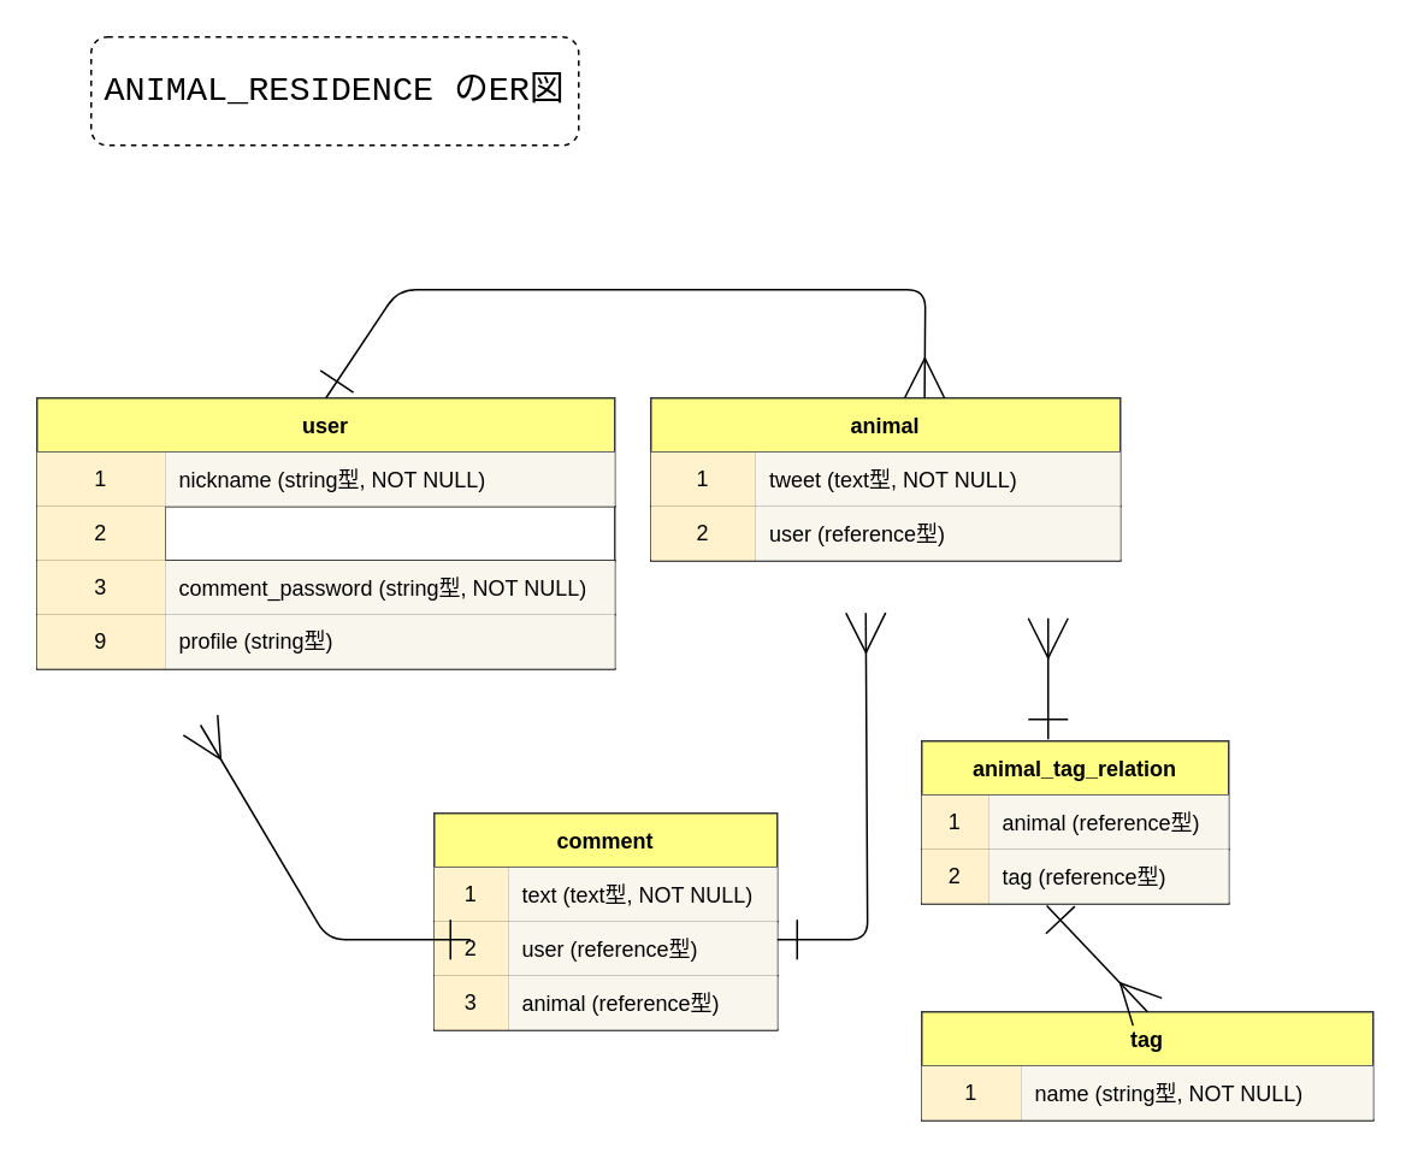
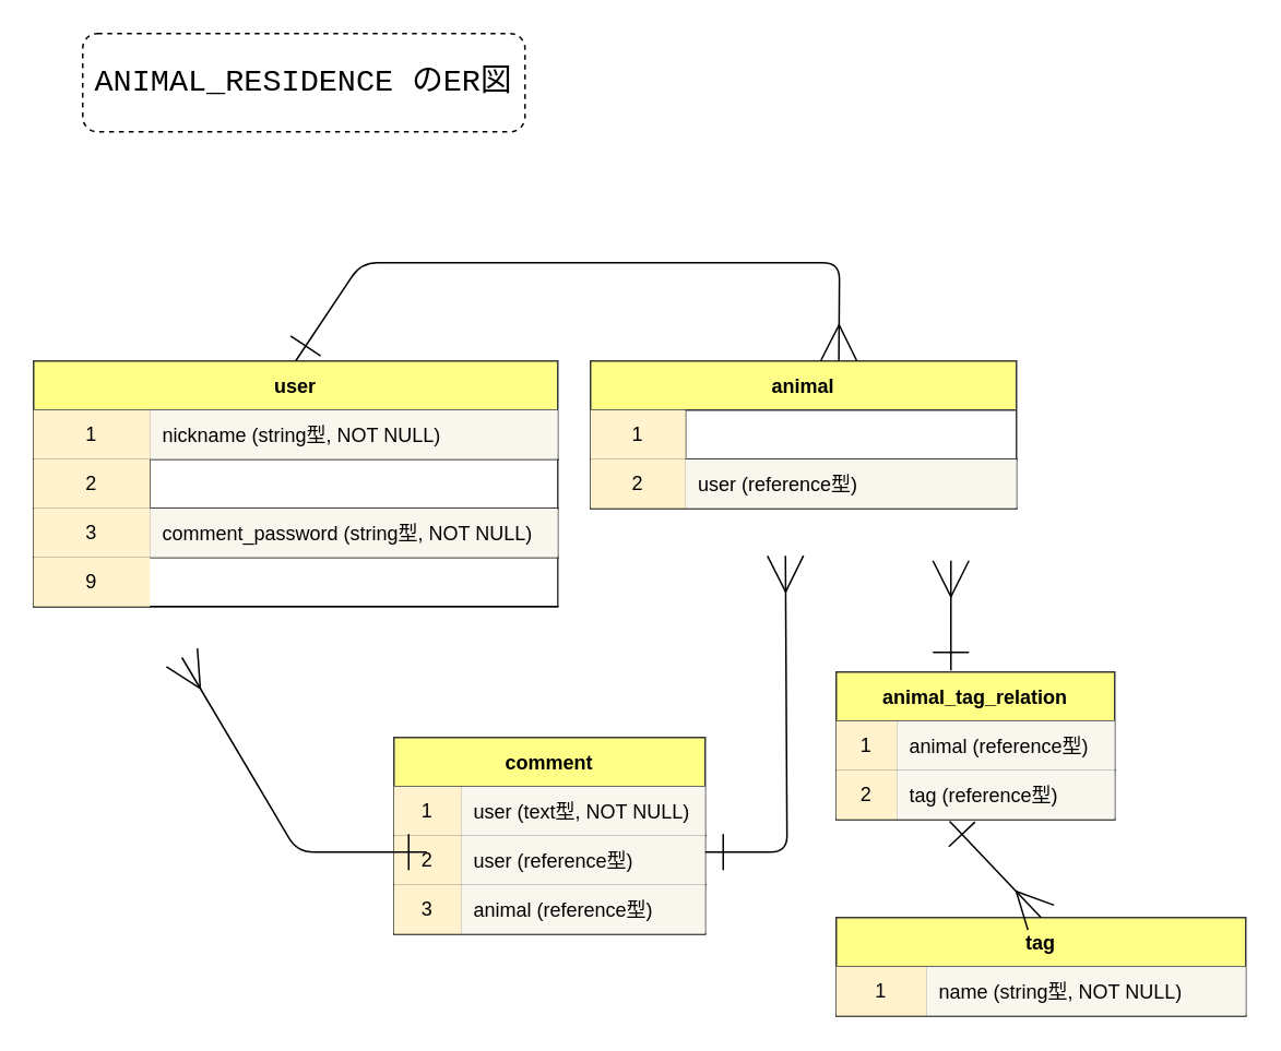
- <mxCell id="18" value="&lt;div style=&quot;line-height: 18px&quot;&gt;&lt;span style=&quot;text-align: center&quot;&gt;tweet (text型, NOT NULL)&lt;/span&gt;&lt;br&gt;&lt;/div&gt;" style="shape=partialRectangle;html=1;whiteSpace=wrap;connectable=0;fillColor=#f9f7ed;top=0;left=0;bottom=0;right=0;align=left;spacingLeft=6;overflow=hidden;strokeColor=#36393d;" vertex="1" parent="16"><mxGeometry x="58" width="202" height="30" as="geometry" /></mxCell>
- <mxCell id="14" value="&lt;div style=&quot;line-height: 18px&quot;&gt;&lt;/div&gt;&lt;span style=&quot;text-align: center&quot;&gt;profile (string型)&lt;/span&gt;" style="shape=partialRectangle;html=1;whiteSpace=wrap;connectable=0;fillColor=#f9f7ed;top=0;left=0;bottom=0;right=0;align=left;spacingLeft=6;overflow=hidden;strokeColor=#36393d;" vertex="1" parent="12"><mxGeometry x="71" width="249" height="30" as="geometry" /></mxCell>
- <mxCell id="25" value="&lt;div style=&quot;line-height: 18px&quot;&gt;&lt;span style=&quot;text-align: center&quot;&gt;text (text型, NOT NULL)&lt;/span&gt;&lt;br&gt;&lt;/div&gt;" style="shape=partialRectangle;html=1;whiteSpace=wrap;connectable=0;fillColor=#f9f7ed;top=0;left=0;bottom=0;right=0;align=left;spacingLeft=6;overflow=hidden;strokeColor=#36393d;" vertex="1" parent="23"><mxGeometry x="41" width="149" height="30" as="geometry" /></mxCell>
+ <mxCell id="25" value="&lt;div style=&quot;line-height: 18px&quot;&gt;&lt;span style=&quot;text-align: center&quot;&gt;user (text型, NOT NULL)&lt;/span&gt;&lt;br&gt;&lt;/div&gt;" style="shape=partialRectangle;html=1;whiteSpace=wrap;connectable=0;fillColor=#f9f7ed;top=0;left=0;bottom=0;right=0;align=left;spacingLeft=6;overflow=hidden;strokeColor=#36393d;" vertex="1" parent="23"><mxGeometry x="41" width="149" height="30" as="geometry" /></mxCell>
